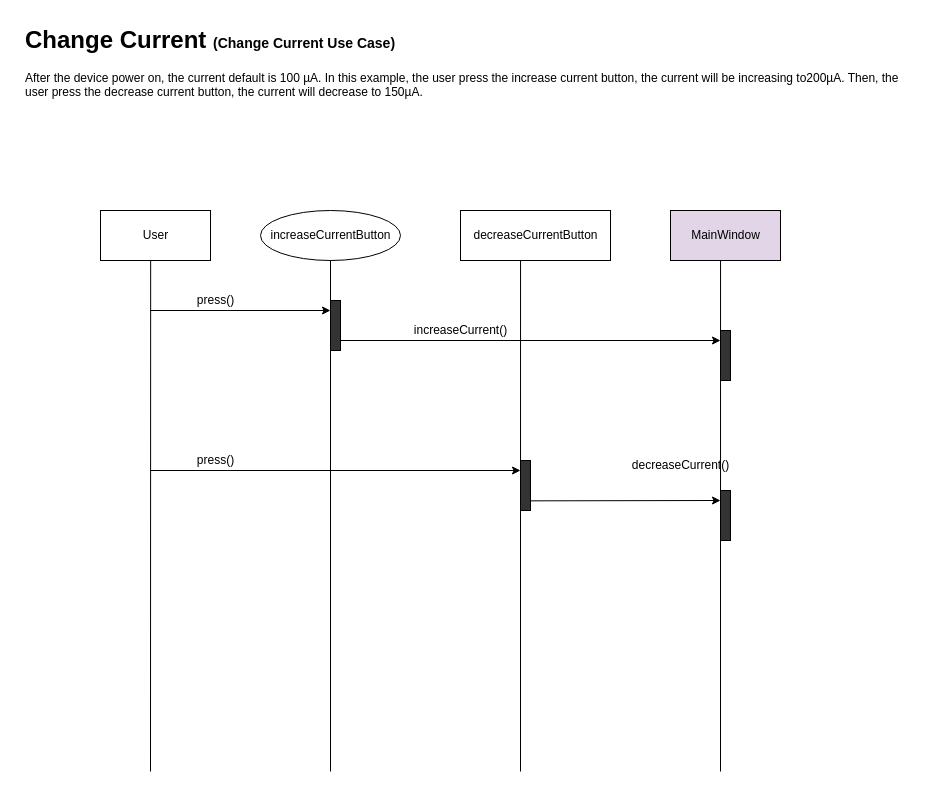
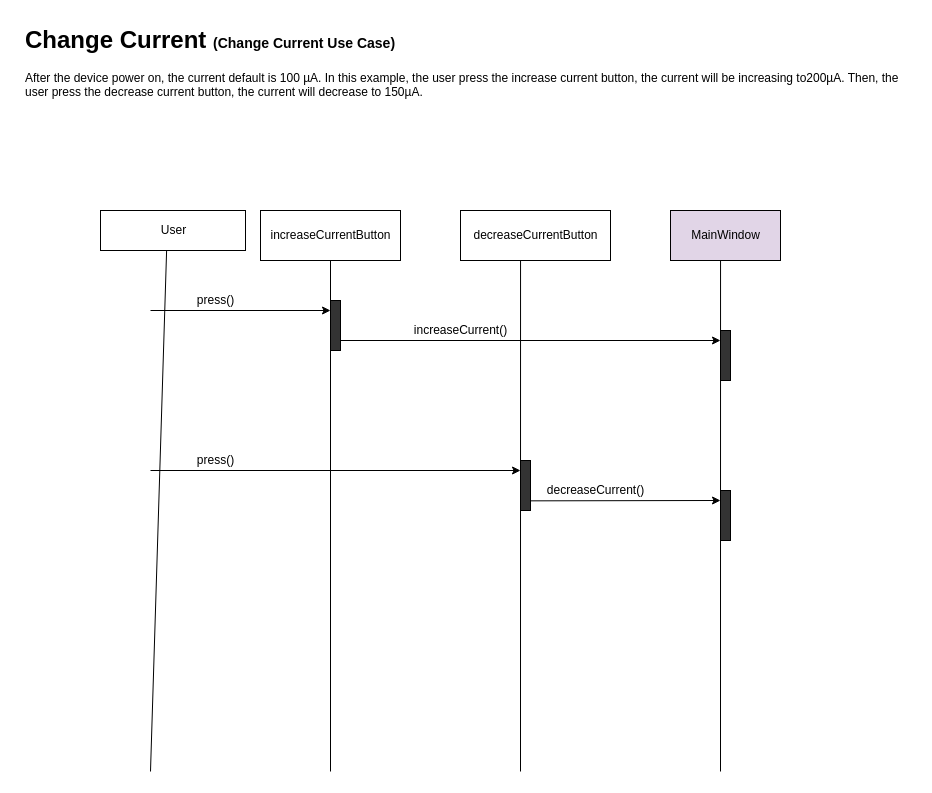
- <mxCell id="2" value="User" style="html=1;" vertex="1" parent="1"><mxGeometry x="100" y="210" width="110" height="50" as="geometry" /></mxCell>
+ <mxCell id="2" value="User" style="html=1;" vertex="1" parent="1"><mxGeometry x="100" y="210" width="145" height="40" as="geometry" /></mxCell>
- <mxCell id="3" value="increaseCurrentButton" style="ellipse;html=1;" vertex="1" parent="1"><mxGeometry x="260" y="210" width="140" height="50" as="geometry" /></mxCell>
+ <mxCell id="3" value="increaseCurrentButton" style="html=1;" vertex="1" parent="1"><mxGeometry x="260" y="210" width="140" height="50" as="geometry" /></mxCell>
- <mxCell id="21" value="decreaseCurrent()" style="text;html=1;align=center;verticalAlign=middle;resizable=0;points=[];autosize=1;strokeColor=none;fillColor=none;" vertex="1" parent="1"><mxGeometry x="625" y="455" width="110" height="20" as="geometry" /></mxCell>
+ <mxCell id="21" value="decreaseCurrent()" style="text;html=1;align=center;verticalAlign=middle;resizable=0;points=[];autosize=1;strokeColor=none;fillColor=none;" vertex="1" parent="1"><mxGeometry x="540" y="480" width="110" height="20" as="geometry" /></mxCell>
